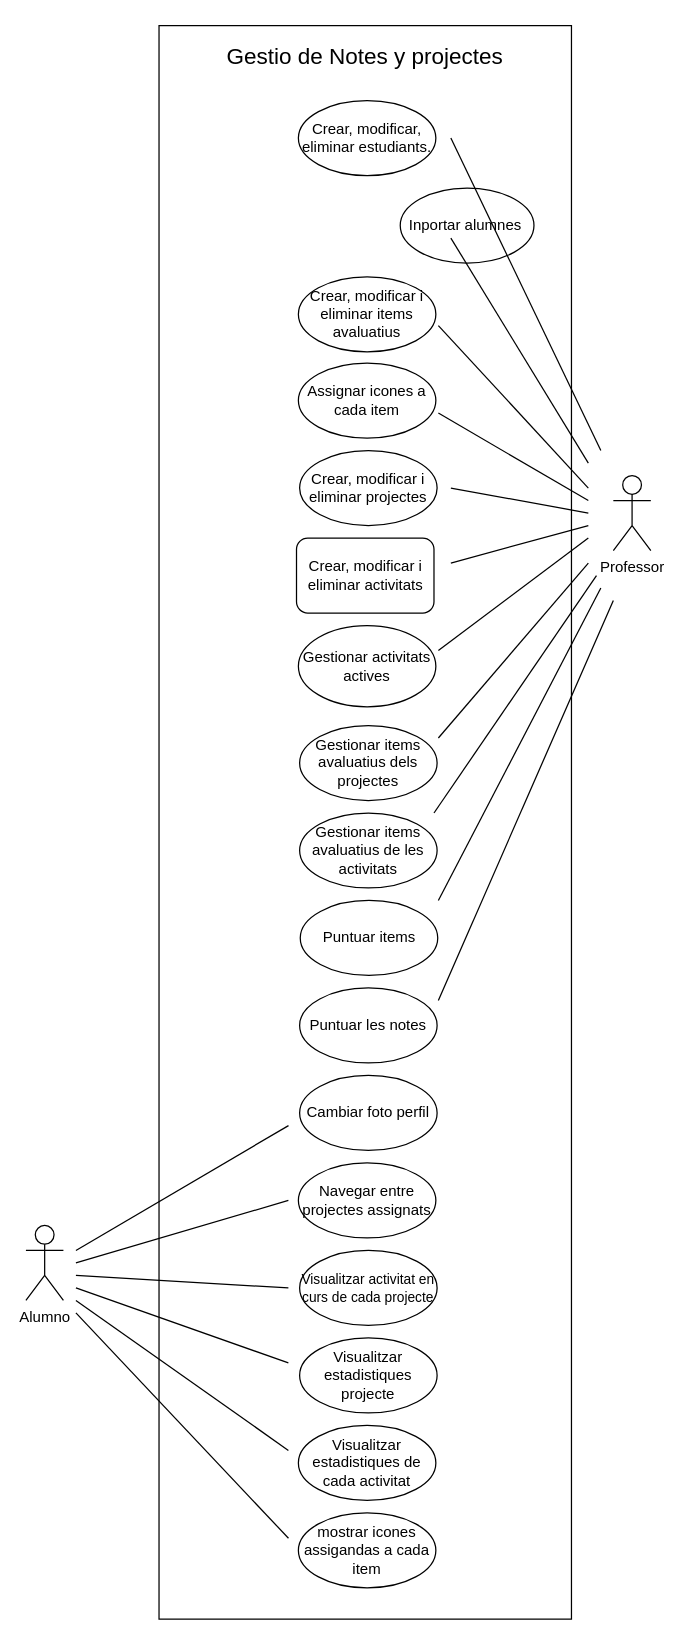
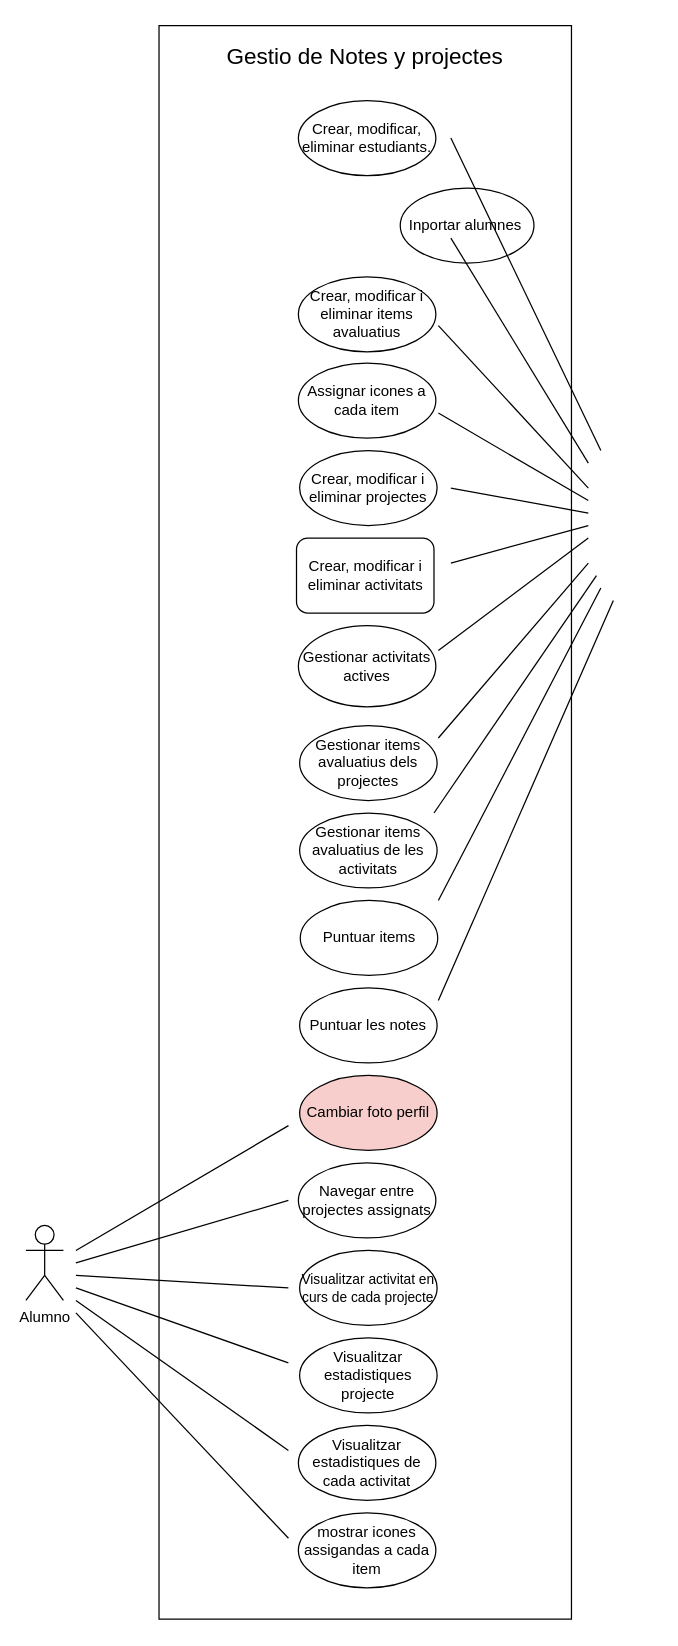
- <mxCell id="3" value="Professor" style="shape=umlActor;verticalLabelPosition=bottom;verticalAlign=top;html=1;outlineConnect=0;" vertex="1" parent="1"><mxGeometry x="490" y="380" width="30" height="60" as="geometry" /></mxCell>
- <mxCell id="17" value="Cambiar foto perfil" style="ellipse;whiteSpace=wrap;html=1;" vertex="1" parent="1"><mxGeometry x="239" y="860" width="110" height="60" as="geometry" /></mxCell>
+ <mxCell id="17" value="Cambiar foto perfil" style="ellipse;whiteSpace=wrap;html=1;fillColor=#f8cecc;" vertex="1" parent="1"><mxGeometry x="239" y="860" width="110" height="60" as="geometry" /></mxCell>
